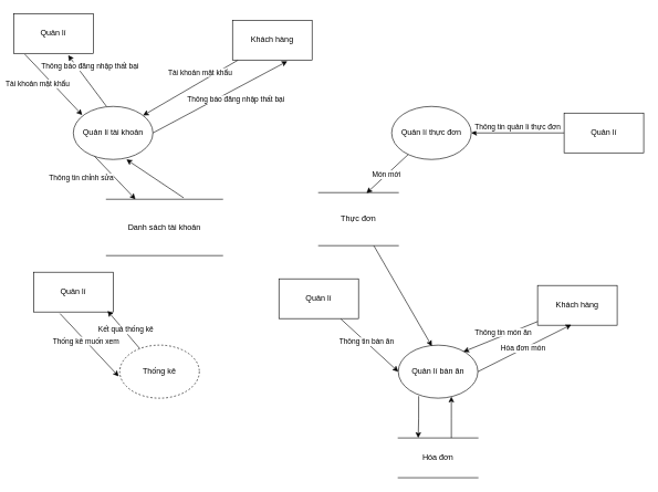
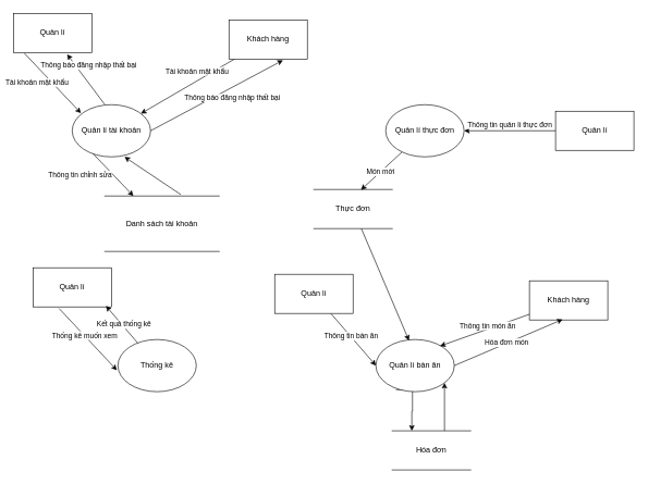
- <mxCell id="32" value="Thực đơn" style="shape=partialRectangle;whiteSpace=wrap;html=1;left=0;right=0;fillColor=none;" parent="1" vertex="1"><mxGeometry x="480" y="290" width="120" height="80" as="geometry" /></mxCell>
+ <mxCell id="32" value="Thực đơn" style="shape=partialRectangle;whiteSpace=wrap;html=1;left=0;right=0;fillColor=none;" parent="1" vertex="1"><mxGeometry x="480" y="290" width="120" height="60" as="geometry" /></mxCell>
- <mxCell id="8" value="Thống kê" style="ellipse;whiteSpace=wrap;html=1;dashed=1;" parent="1" vertex="1"><mxGeometry x="180" y="520" width="120" height="80" as="geometry" /></mxCell>
+ <mxCell id="8" value="Thống kê" style="ellipse;whiteSpace=wrap;html=1;" parent="1" vertex="1"><mxGeometry x="180" y="520" width="120" height="80" as="geometry" /></mxCell>
- <mxCell id="7" value="Quản lí bàn ăn" style="ellipse;whiteSpace=wrap;html=1;" parent="1" vertex="1"><mxGeometry x="600" y="520" width="120" height="80" as="geometry" /></mxCell>
+ <mxCell id="7" value="Quản lí bàn ăn" style="ellipse;whiteSpace=wrap;html=1;" parent="1" vertex="1"><mxGeometry x="575" y="520" width="120" height="80" as="geometry" /></mxCell>
